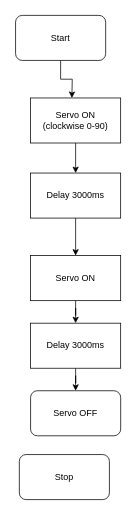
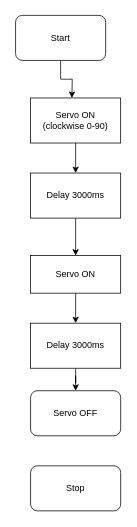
- <mxCell id="7" value="Servo ON" style="rounded=0;whiteSpace=wrap;html=1;" parent="1" vertex="1"><mxGeometry x="40" y="340" width="120" height="60" as="geometry" /></mxCell>
+ <mxCell id="7" value="Servo ON" style="rounded=0;whiteSpace=wrap;html=1;" parent="1" vertex="1"><mxGeometry x="40" y="340" width="120" height="50" as="geometry" /></mxCell>
- <mxCell id="9" value="Stop" style="rounded=1;whiteSpace=wrap;html=1;" parent="1" vertex="1"><mxGeometry x="25" y="605" width="120" height="60" as="geometry" /></mxCell>
+ <mxCell id="9" value="Stop" style="rounded=1;whiteSpace=wrap;html=1;" parent="1" vertex="1"><mxGeometry x="40" y="620" width="120" height="60" as="geometry" /></mxCell>
